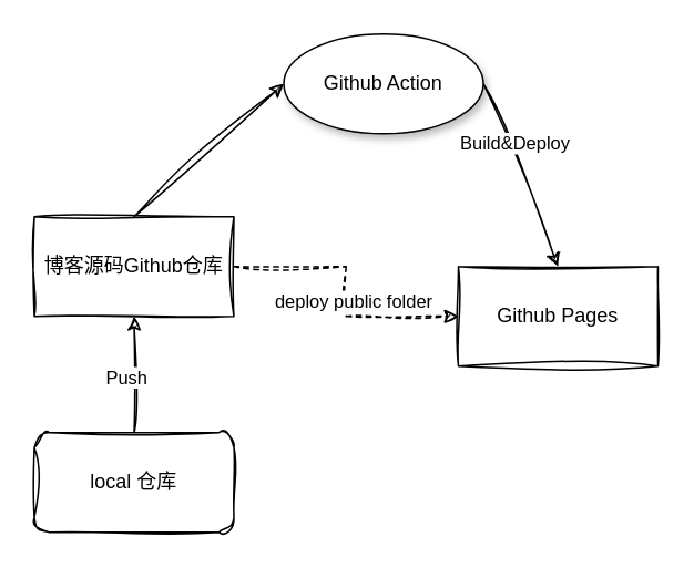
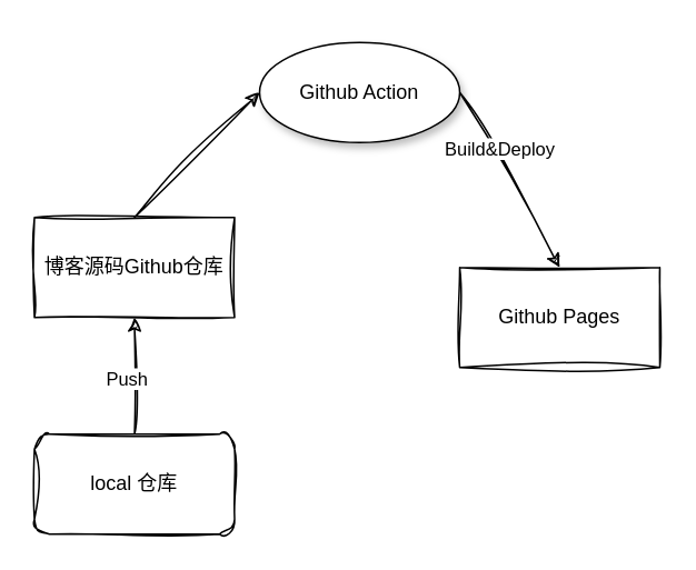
- <mxCell id="11" value="Github Action" style="ellipse;whiteSpace=wrap;html=1;shadow=1;" vertex="1" parent="1"><mxGeometry x="170" y="20" width="120" height="60" as="geometry" /></mxCell>
+ <mxCell id="11" value="Github Action" style="ellipse;whiteSpace=wrap;html=1;shadow=1;" vertex="1" parent="1"><mxGeometry x="155" y="25" width="120" height="60" as="geometry" /></mxCell>
- <mxCell id="3" style="edgeStyle=orthogonalEdgeStyle;rounded=0;orthogonalLoop=1;jettySize=auto;html=1;exitX=1;exitY=0.5;exitDx=0;exitDy=0;entryX=0;entryY=0.5;entryDx=0;entryDy=0;dashed=1;shadow=0;sketch=1;curveFitting=1;jiggle=2;" edge="1" parent="1" source="5" target="12"><mxGeometry relative="1" as="geometry" /></mxCell>
- <mxCell id="4" value="deploy public folder" style="edgeLabel;html=1;align=center;verticalAlign=middle;resizable=0;points=[];" vertex="1" connectable="0" parent="3"><mxGeometry x="0.063" y="4" relative="1" as="geometry"><mxPoint as="offset" /></mxGeometry></mxCell>
